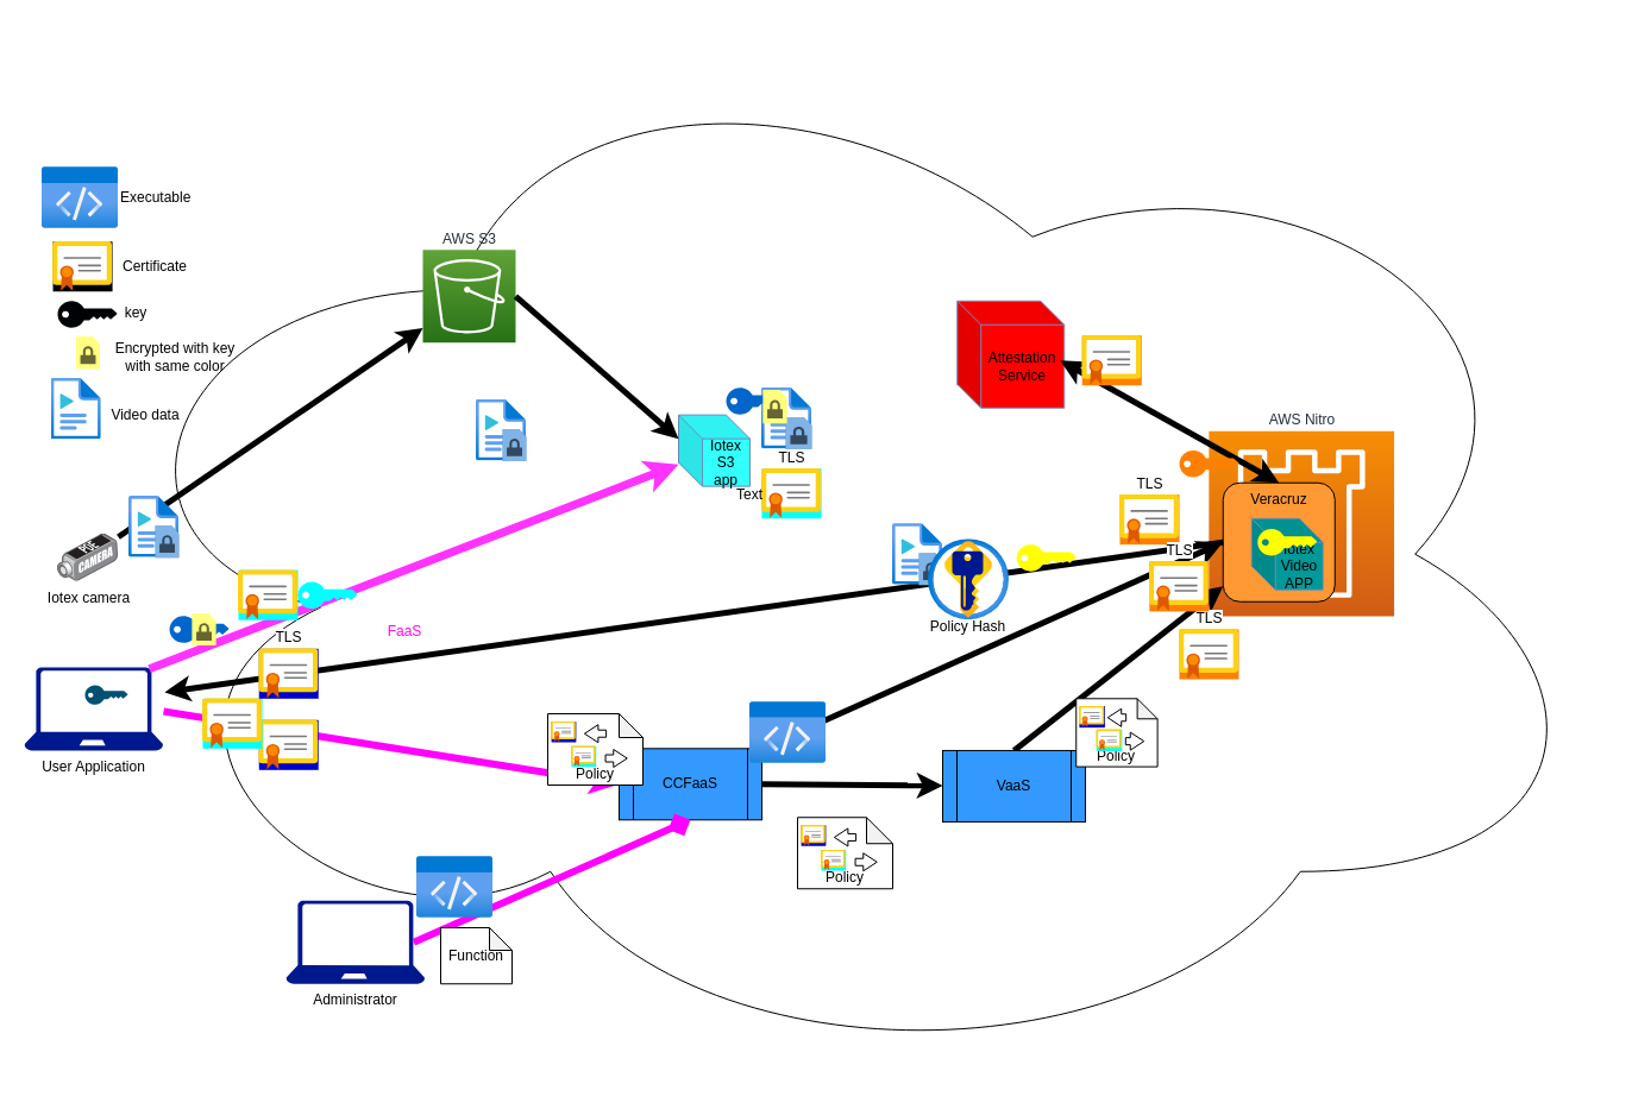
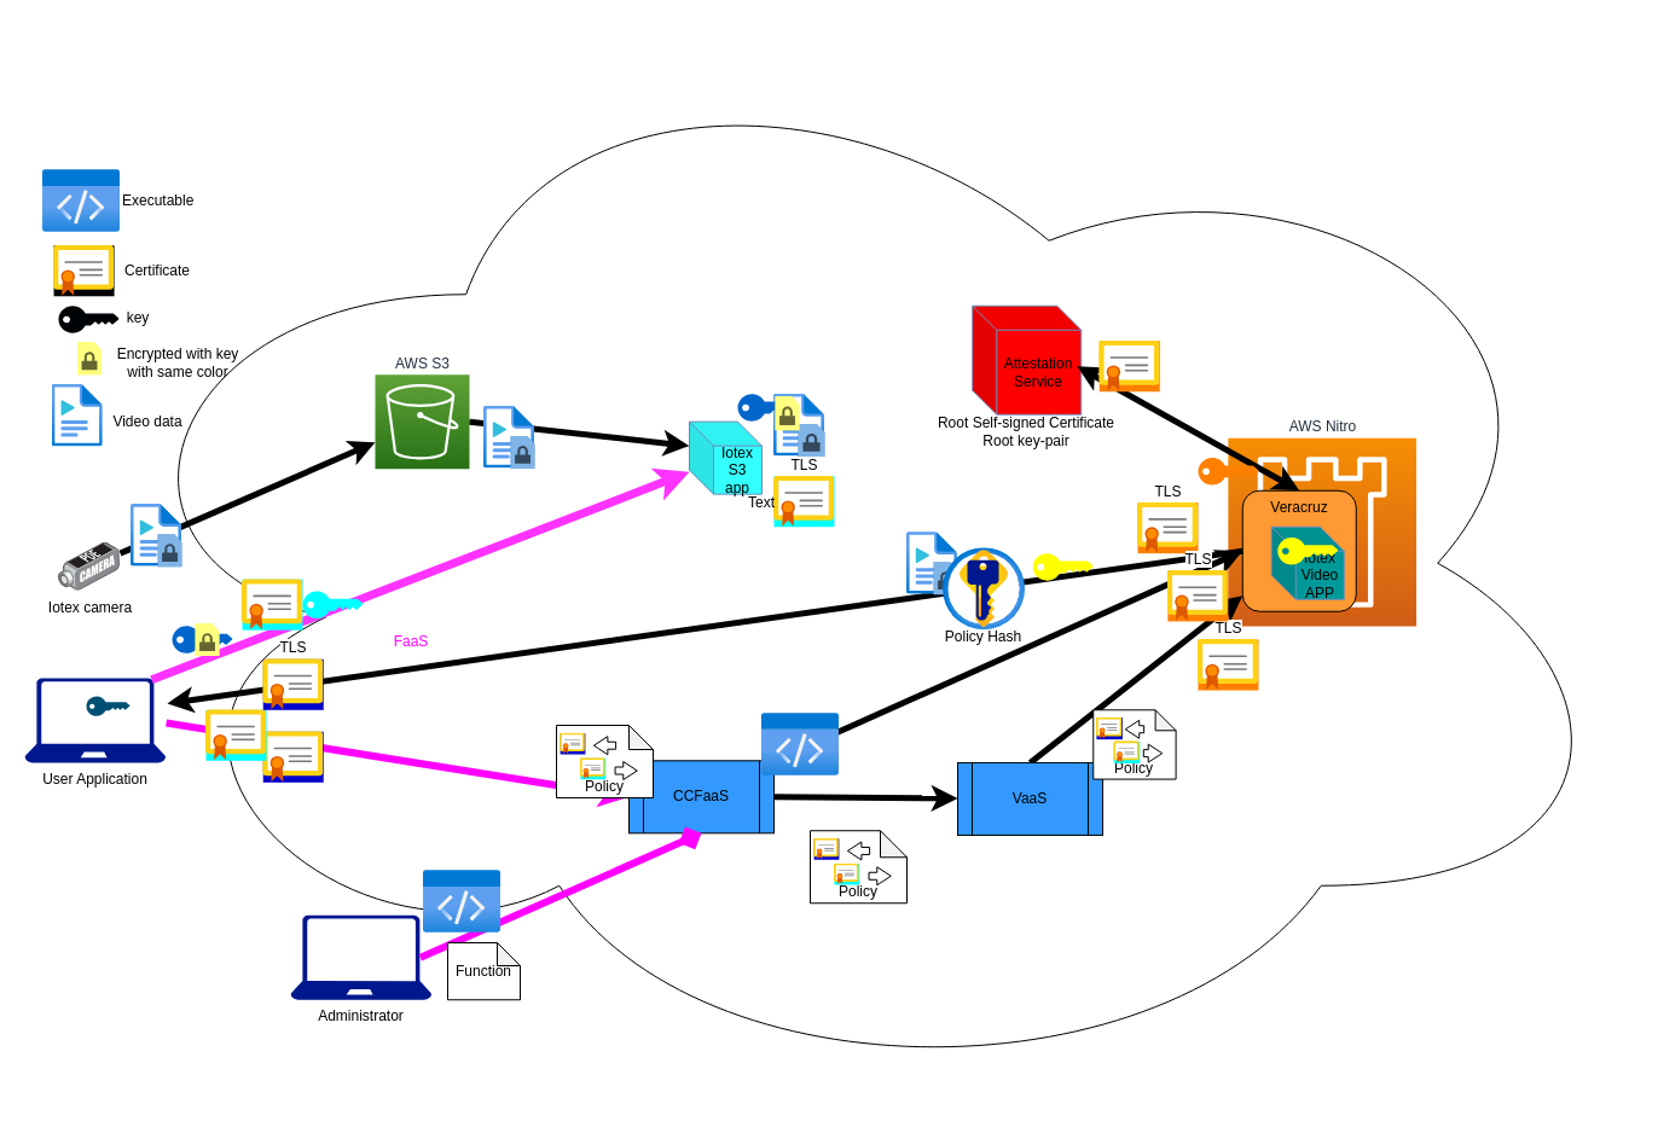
- <mxCell id="8" value="AWS S3" style="points=[[0,0,0],[0.25,0,0],[0.5,0,0],[0.75,0,0],[1,0,0],[0,1,0],[0.25,1,0],[0.5,1,0],[0.75,1,0],[1,1,0],[0,0.25,0],[0,0.5,0],[0,0.75,0],[1,0.25,0],[1,0.5,0],[1,0.75,0]];outlineConnect=0;fontColor=#232F3E;gradientColor=#60A337;gradientDirection=north;fillColor=#277116;strokeColor=#ffffff;dashed=0;verticalLabelPosition=top;verticalAlign=bottom;align=center;html=1;fontSize=12;fontStyle=0;aspect=fixed;shape=mxgraph.aws4.resourceIcon;resIcon=mxgraph.aws4.s3;labelPosition=center;" parent="1" vertex="1"><mxGeometry x="355" y="209.76" width="78" height="78" as="geometry" /></mxCell>
+ <mxCell id="8" value="AWS S3" style="points=[[0,0,0],[0.25,0,0],[0.5,0,0],[0.75,0,0],[1,0,0],[0,1,0],[0.25,1,0],[0.5,1,0],[0.75,1,0],[1,1,0],[0,0.25,0],[0,0.5,0],[0,0.75,0],[1,0.25,0],[1,0.5,0],[1,0.75,0]];outlineConnect=0;fontColor=#232F3E;gradientColor=#60A337;gradientDirection=north;fillColor=#277116;strokeColor=#ffffff;dashed=0;verticalLabelPosition=top;verticalAlign=bottom;align=center;html=1;fontSize=12;fontStyle=0;aspect=fixed;shape=mxgraph.aws4.resourceIcon;resIcon=mxgraph.aws4.s3;labelPosition=center;" parent="1" vertex="1"><mxGeometry x="310" y="309.76" width="78" height="78" as="geometry" /></mxCell>
+ <mxCell id="45" value="Root Self-signed Certificate&lt;br&gt;Root key-pair" style="text;html=1;strokeColor=none;fillColor=none;align=center;verticalAlign=middle;whiteSpace=wrap;rounded=0;" parent="1" vertex="1"><mxGeometry x="772.25" y="346.76" width="154" height="20" as="geometry" /></mxCell>
